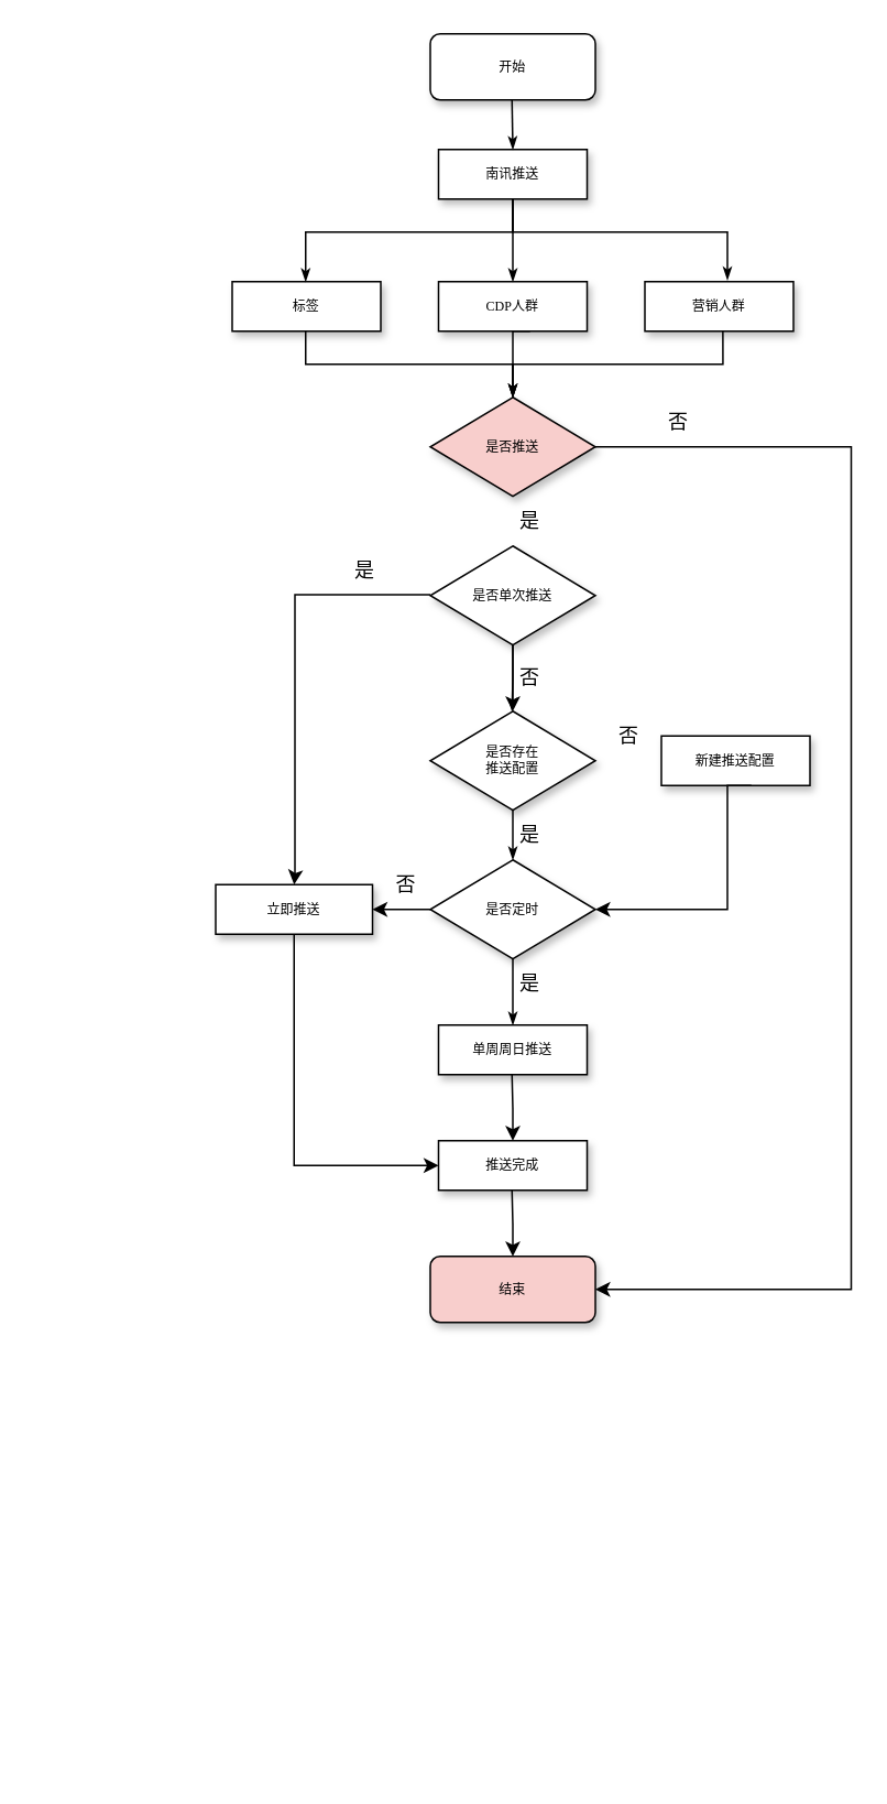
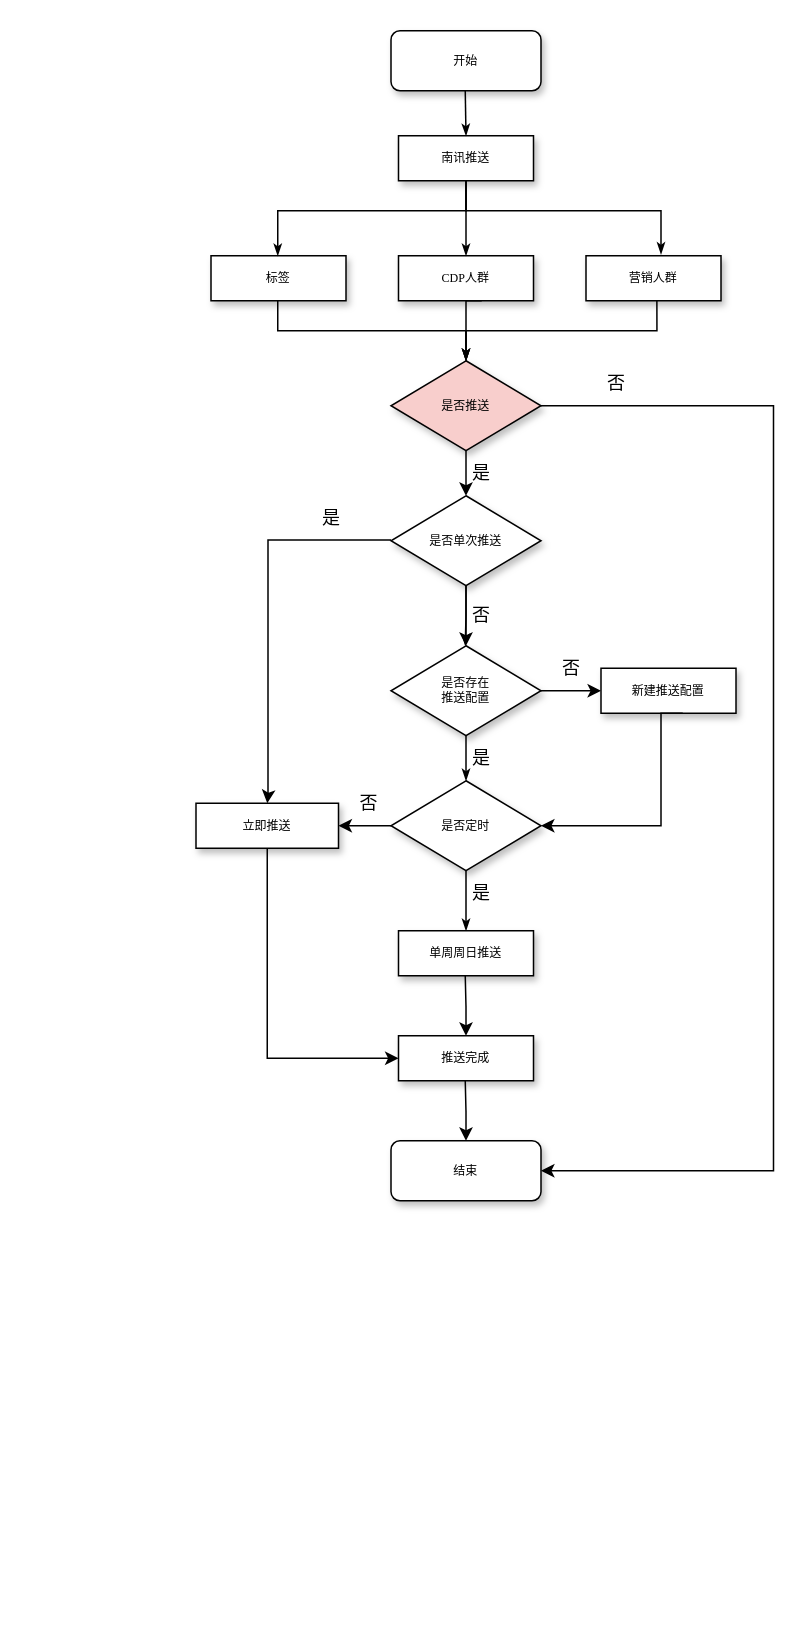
+ <mxCell id="28" value="" style="endArrow=classic;html=1;rounded=0;edgeStyle=elbowEdgeStyle;elbow=horizontal;exitX=0.5;exitY=1;exitDx=0;exitDy=0;entryX=0.5;entryY=0;entryDx=0;entryDy=0;" parent="1" source="4" target="26" edge="1"><mxGeometry width="50" height="50" relative="1" as="geometry"><mxPoint x="510" y="470" as="sourcePoint" /><mxPoint x="560" y="330" as="targetPoint" /><Array as="points"><mxPoint x="310" y="330" /></Array></mxGeometry></mxCell>
+ <mxCell id="34" value="" style="edgeStyle=orthogonalEdgeStyle;rounded=0;orthogonalLoop=1;jettySize=auto;html=1;exitX=1;exitY=0.5;exitDx=0;exitDy=0;entryX=0;entryY=0.5;entryDx=0;entryDy=0;" parent="1" source="21" target="33" edge="1"><mxGeometry relative="1" as="geometry"><mxPoint x="450" y="489" as="sourcePoint" /><mxPoint x="390" y="489" as="targetPoint" /></mxGeometry></mxCell>
- <mxCell id="44" value="结束" style="rounded=1;whiteSpace=wrap;html=1;shadow=1;labelBackgroundColor=none;strokeWidth=1;fontFamily=Verdana;fontSize=8;align=center;fillColor=#f8cecc;" parent="1" vertex="1"><mxGeometry x="260" y="760" width="100" height="40" as="geometry" /></mxCell>
+ <mxCell id="44" value="结束" style="rounded=1;whiteSpace=wrap;html=1;shadow=1;labelBackgroundColor=none;strokeWidth=1;fontFamily=Verdana;fontSize=8;align=center;" parent="1" vertex="1"><mxGeometry x="260" y="760" width="100" height="40" as="geometry" /></mxCell>
